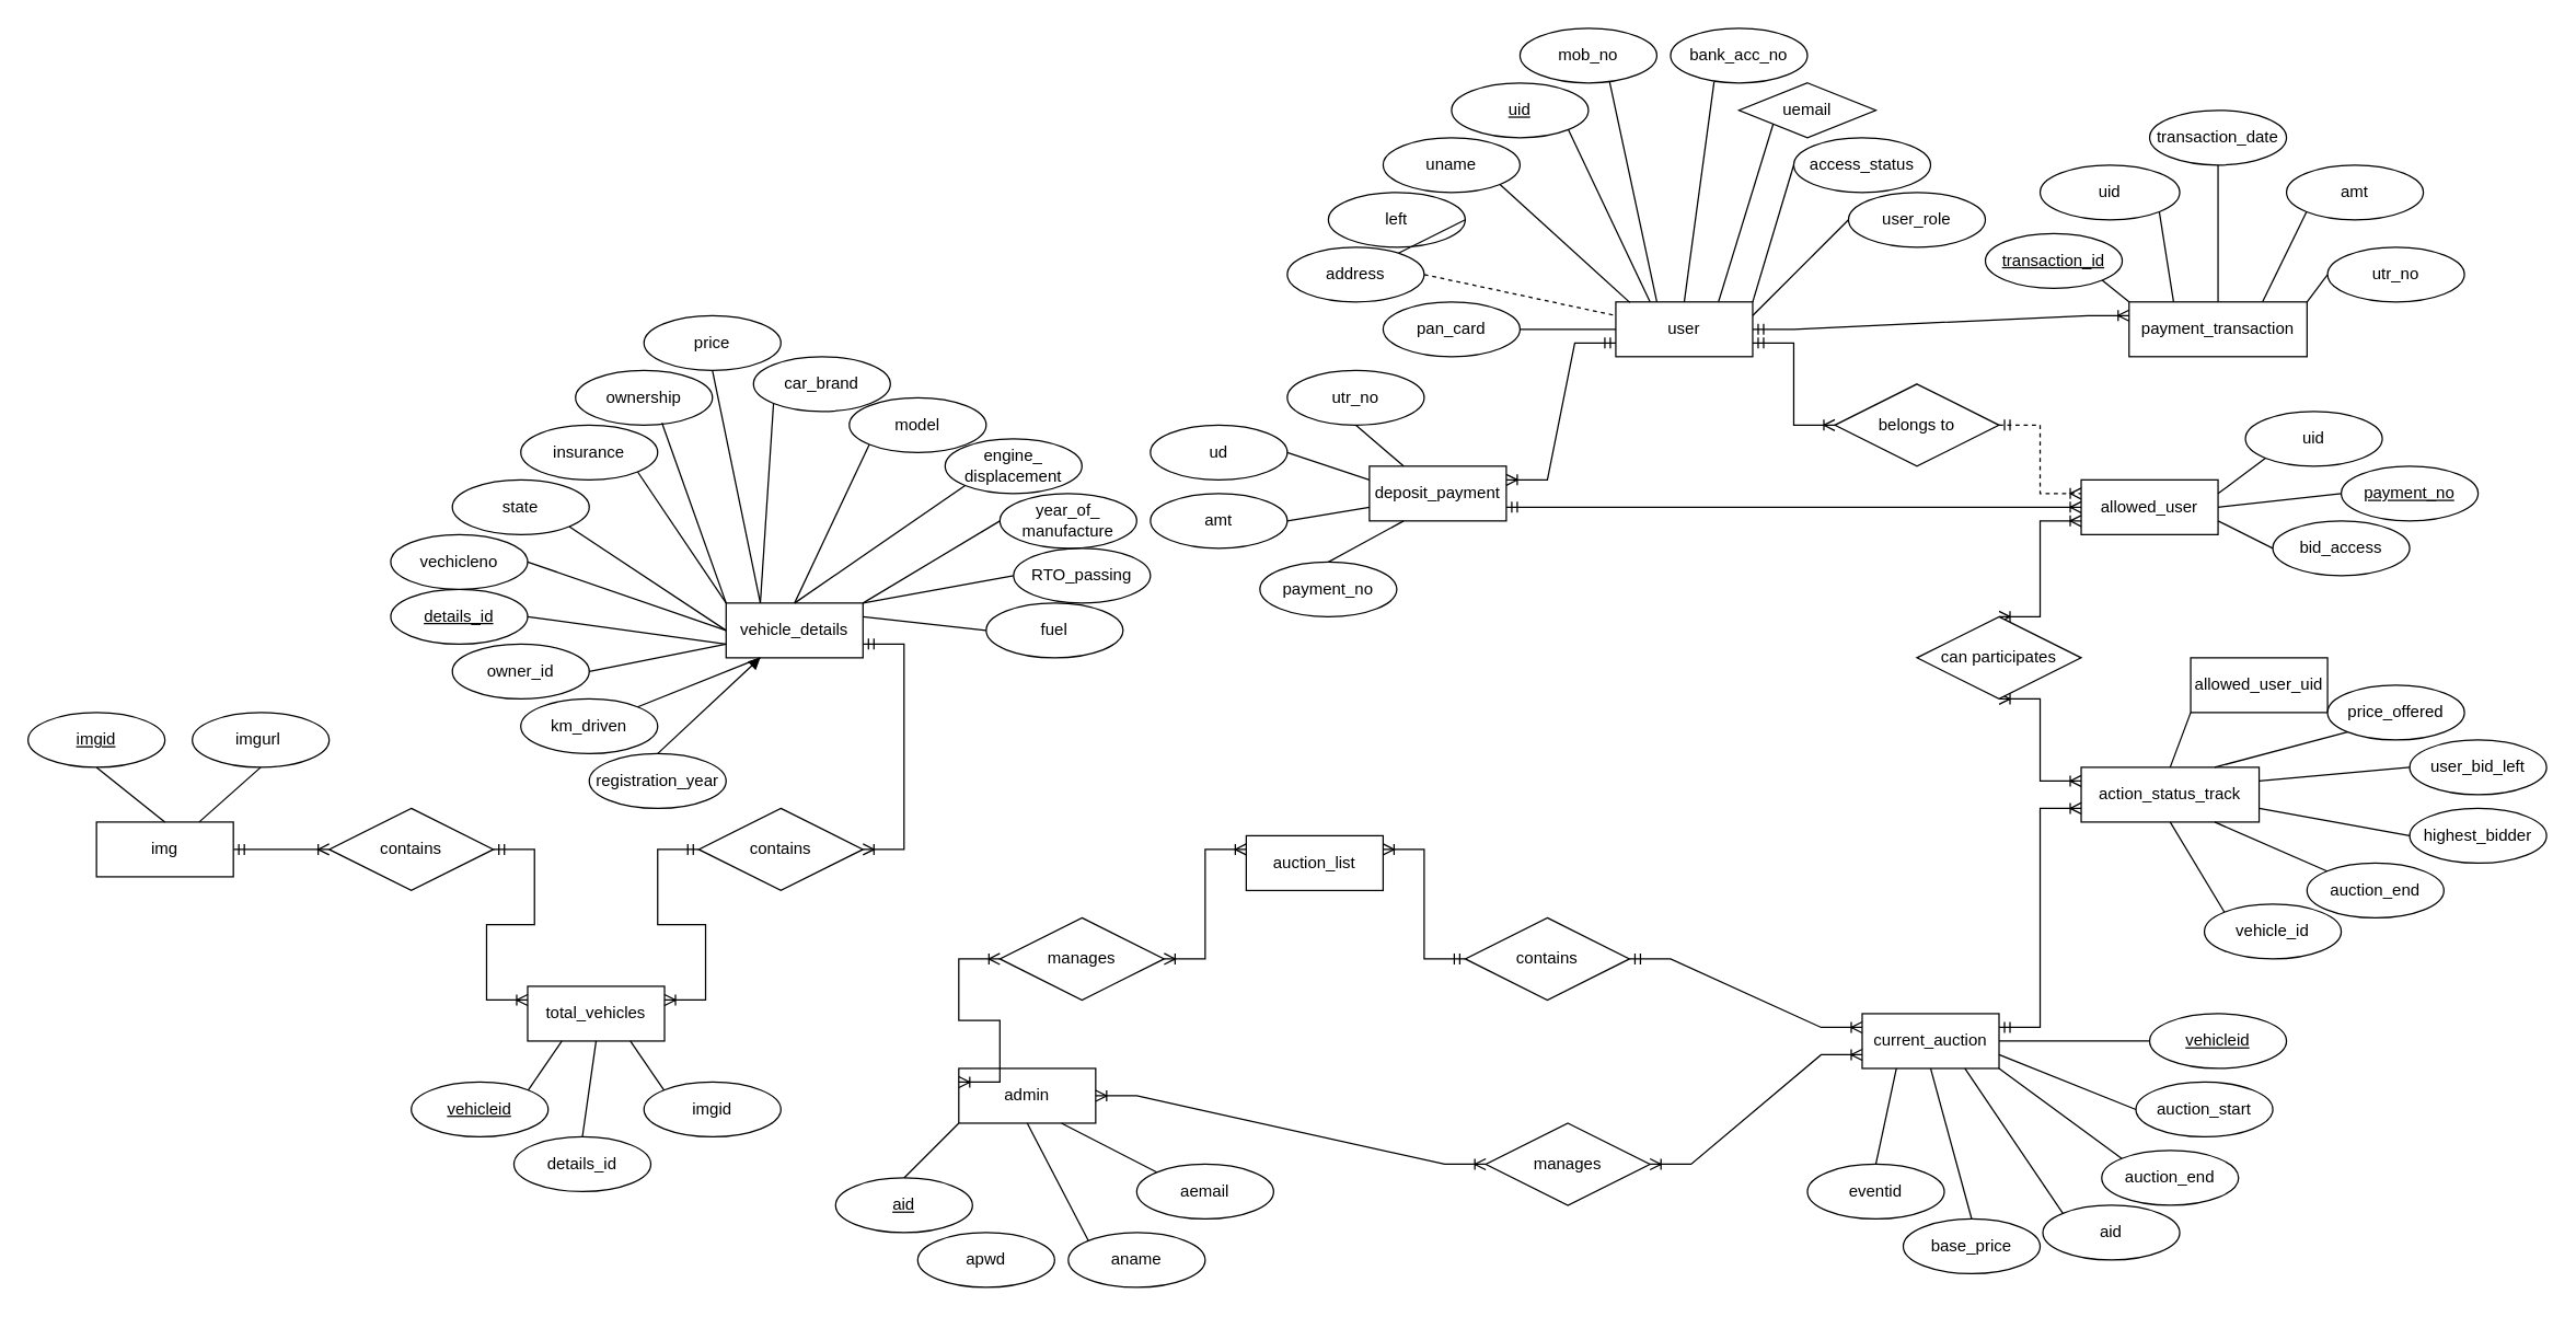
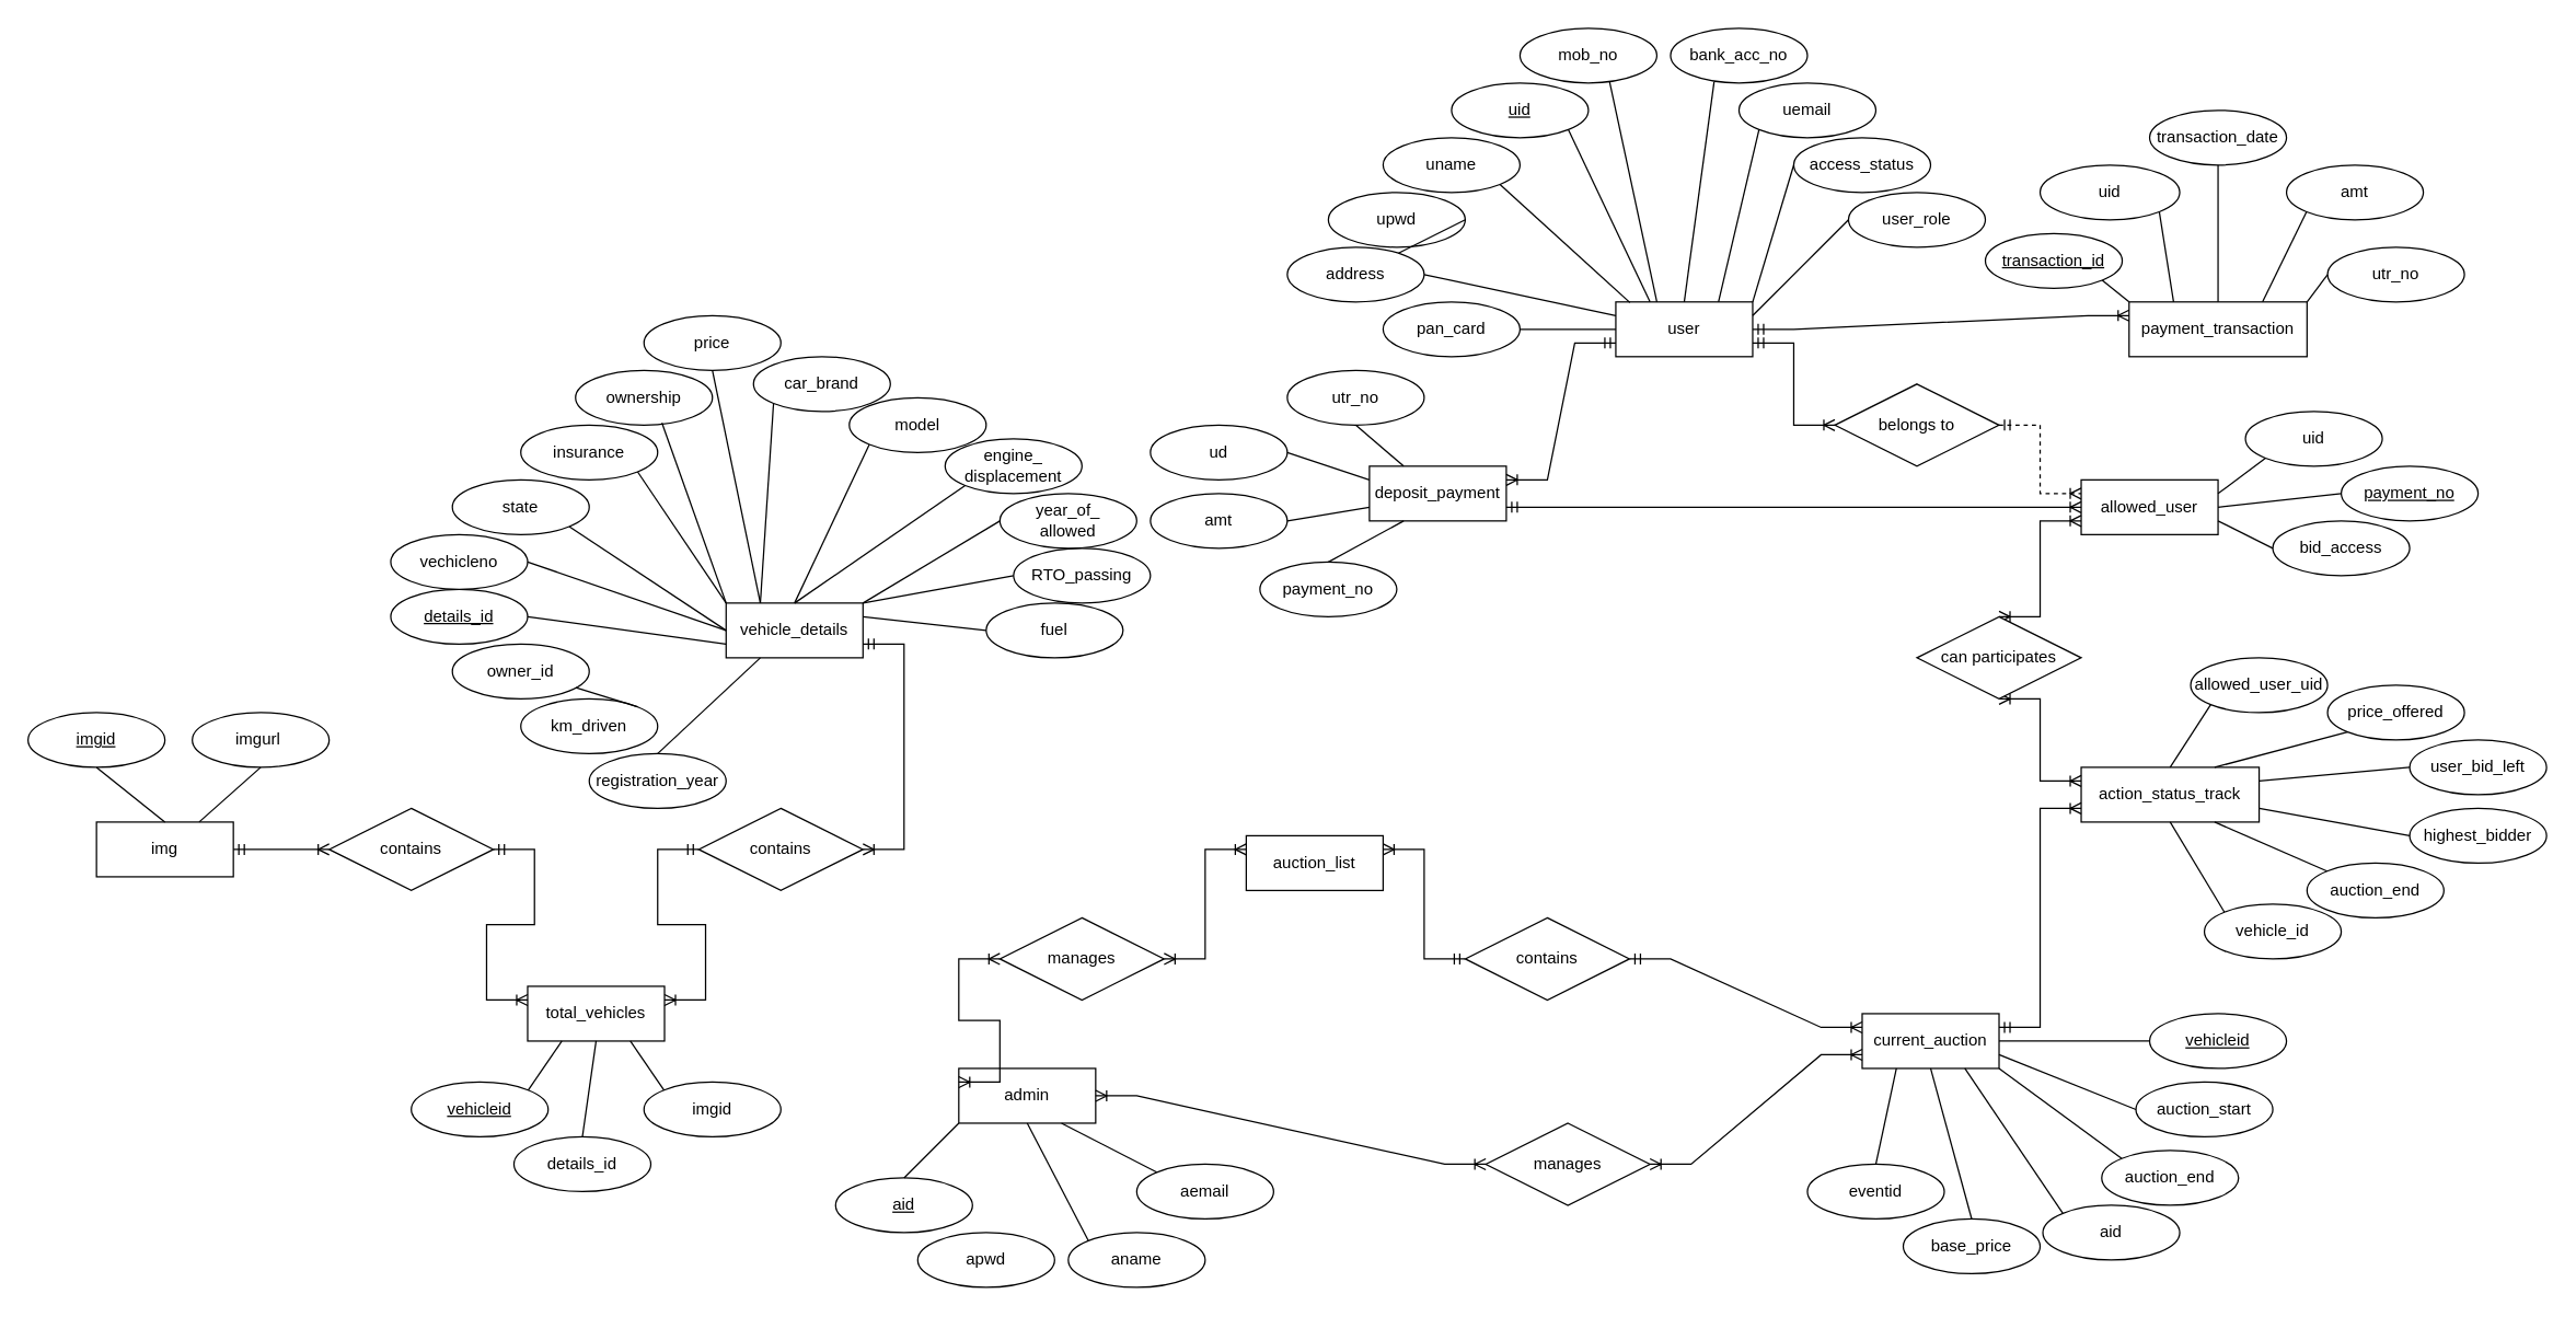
- <mxCell id="12" value="uemail" style="rhombus;whiteSpace=wrap;html=1;align=center;" parent="1" vertex="1"><mxGeometry x="1270" y="60" width="100" height="40" as="geometry" /></mxCell>
+ <mxCell id="12" value="uemail" style="ellipse;whiteSpace=wrap;html=1;align=center;" parent="1" vertex="1"><mxGeometry x="1270" y="60" width="100" height="40" as="geometry" /></mxCell>
- <mxCell id="5" value="left" style="ellipse;whiteSpace=wrap;html=1;align=center;" parent="1" vertex="1"><mxGeometry x="970" width="100" height="40" as="geometry" y="140" /></mxCell>
+ <mxCell id="5" value="upwd" style="ellipse;whiteSpace=wrap;html=1;align=center;" parent="1" vertex="1"><mxGeometry x="970" width="100" height="40" as="geometry" y="140" /></mxCell>
- <mxCell id="20" value="" style="endArrow=none;html=1;rounded=0;exitX=1;exitY=0.5;exitDx=0;exitDy=0;entryX=0;entryY=0.25;entryDx=0;entryDy=0;dashed=1;" parent="1" source="10" target="2" edge="1"><mxGeometry relative="1" as="geometry"><mxPoint x="1140" y="290" as="sourcePoint" /><mxPoint x="1300" y="290" as="targetPoint" /></mxGeometry></mxCell>
+ <mxCell id="20" value="" style="endArrow=none;html=1;rounded=0;exitX=1;exitY=0.5;exitDx=0;exitDy=0;entryX=0;entryY=0.25;entryDx=0;entryDy=0;" parent="1" source="10" target="2" edge="1"><mxGeometry relative="1" as="geometry"><mxPoint x="1140" y="290" as="sourcePoint" /><mxPoint x="1300" y="290" as="targetPoint" /></mxGeometry></mxCell>
- <mxCell id="100" value="year_of_&lt;div&gt;manufacture&lt;/div&gt;" style="ellipse;whiteSpace=wrap;html=1;align=center;" vertex="1" parent="1"><mxGeometry x="730" y="360" width="100" height="40" as="geometry" /></mxCell>
+ <mxCell id="100" value="year_of_&lt;div&gt;allowed&lt;/div&gt;" style="ellipse;whiteSpace=wrap;html=1;align=center;" vertex="1" parent="1"><mxGeometry x="730" y="360" width="100" height="40" as="geometry" /></mxCell>
- <mxCell id="96" value="" style="endArrow=none;html=1;rounded=0;exitX=1;exitY=0.5;exitDx=0;exitDy=0;entryX=0;entryY=0.75;entryDx=0;entryDy=0;" edge="1" parent="1" source="80" target="66"><mxGeometry relative="1" as="geometry"><mxPoint x="640" y="370" as="sourcePoint" /><mxPoint y="370" as="targetPoint" x="800" /></mxGeometry></mxCell>
- <mxCell id="98" value="" style="endArrow=block;html=1;rounded=0;exitX=0.5;exitY=0;exitDx=0;exitDy=0;entryX=0.25;entryY=1;entryDx=0;entryDy=0;" edge="1" parent="1" source="75" target="66"><mxGeometry relative="1" as="geometry"><mxPoint x="640" y="370" as="sourcePoint" /><mxPoint y="370" as="targetPoint" x="800" /></mxGeometry></mxCell>
+ <mxCell id="98" value="" style="endArrow=none;html=1;rounded=0;exitX=0.5;exitY=0;exitDx=0;exitDy=0;entryX=0.25;entryY=1;entryDx=0;entryDy=0;" edge="1" parent="1" source="75" target="66"><mxGeometry relative="1" as="geometry"><mxPoint x="640" y="370" as="sourcePoint" /><mxPoint y="370" as="targetPoint" x="800" /></mxGeometry></mxCell>
- <mxCell id="97" value="" style="endArrow=none;html=1;rounded=0;exitX=1;exitY=0;exitDx=0;exitDy=0;entryX=0.25;entryY=1;entryDx=0;entryDy=0;" edge="1" parent="1" source="78" target="66"><mxGeometry relative="1" as="geometry"><mxPoint x="640" y="370" as="sourcePoint" /><mxPoint y="370" as="targetPoint" x="800" /></mxGeometry></mxCell>
+ <mxCell id="97" value="" style="endArrow=none;html=1;rounded=0;exitX=1;exitY=0;exitDx=0;exitDy=0;" edge="1" parent="1" source="78" target="80"><mxGeometry relative="1" as="geometry"><mxPoint x="640" y="370" as="sourcePoint" /><mxPoint y="370" as="targetPoint" x="800" /></mxGeometry></mxCell>
- <mxCell id="52" value="allowed_user_uid" style="whiteSpace=wrap;html=1;align=center;rounded=0;" parent="1" vertex="1"><mxGeometry x="1600" y="480" width="100" height="40" as="geometry" /></mxCell>
+ <mxCell id="52" value="allowed_user_uid" style="ellipse;whiteSpace=wrap;html=1;align=center;" parent="1" vertex="1"><mxGeometry x="1600" y="480" width="100" height="40" as="geometry" /></mxCell>
